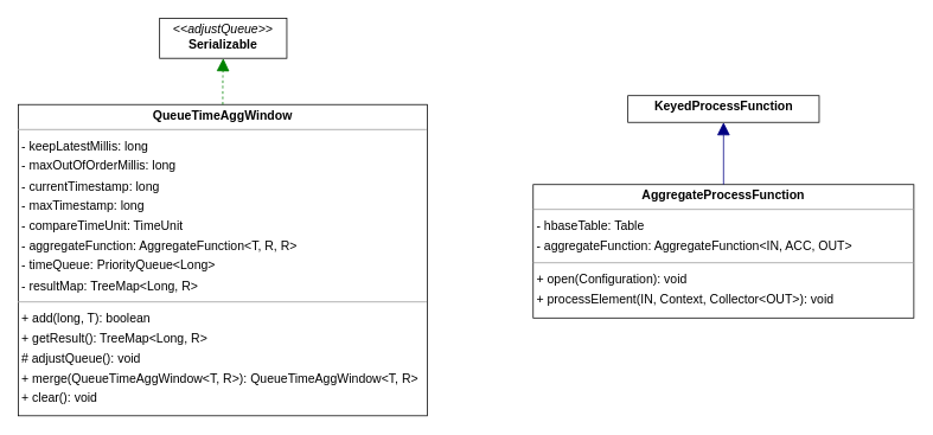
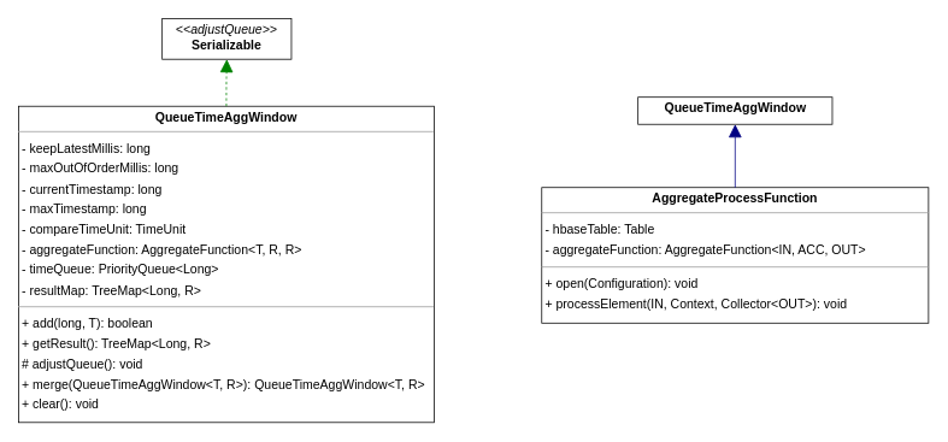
- <mxCell id="6" value="&lt;p style=&quot;margin:0px;margin-top:4px;text-align:center;&quot;&gt;&lt;b&gt;KeyedProcessFunction&lt;/b&gt;&lt;/p&gt;&lt;p style=&quot;margin:0 0 0 4px;line-height:1.6;&quot;&gt;&lt;br&gt;&lt;/p&gt;" style="verticalAlign=top;align=left;overflow=fill;fontSize=14;fontFamily=Helvetica;html=1;rounded=0;shadow=0;comic=0;labelBackgroundColor=none;strokeWidth=1;" parent="1" vertex="1"><mxGeometry x="705.5" y="107" width="215" height="30" as="geometry" /></mxCell>
+ <mxCell id="6" value="&lt;p style=&quot;margin:0px;margin-top:4px;text-align:center;&quot;&gt;&lt;b&gt;QueueTimeAggWindow&lt;/b&gt;&lt;/p&gt;&lt;p style=&quot;margin:0 0 0 4px;line-height:1.6;&quot;&gt;&lt;br&gt;&lt;/p&gt;" style="verticalAlign=top;align=left;overflow=fill;fontSize=14;fontFamily=Helvetica;html=1;rounded=0;shadow=0;comic=0;labelBackgroundColor=none;strokeWidth=1;" parent="1" vertex="1"><mxGeometry x="705.5" y="107" width="215" height="30" as="geometry" /></mxCell>
